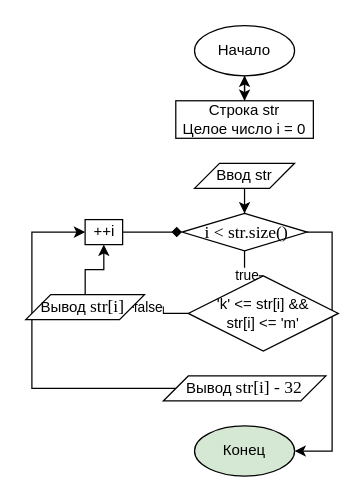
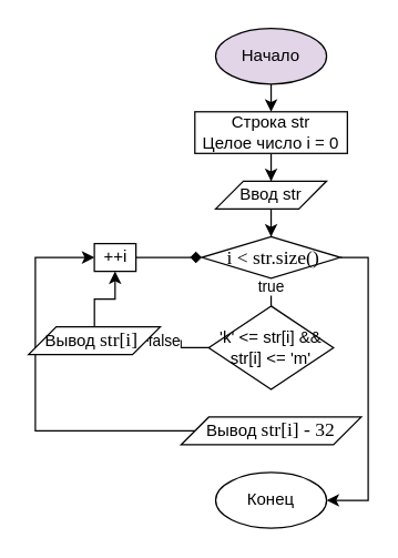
- <mxCell id="3" value="Начало" style="ellipse;whiteSpace=wrap;html=1;" vertex="1" parent="1"><mxGeometry x="155" y="20" width="80" height="40" as="geometry" /></mxCell>
+ <mxCell id="3" value="Начало" style="ellipse;whiteSpace=wrap;html=1;fillColor=#e1d5e7;" vertex="1" parent="1"><mxGeometry x="155" y="20" width="80" height="40" as="geometry" /></mxCell>
- <mxCell id="5" style="edgeStyle=orthogonalEdgeStyle;rounded=0;orthogonalLoop=1;jettySize=auto;html=1;" edge="1" parent="1" source="6" target="3"><mxGeometry relative="1" as="geometry" /></mxCell>
+ <mxCell id="5" style="edgeStyle=orthogonalEdgeStyle;rounded=0;orthogonalLoop=1;jettySize=auto;html=1;" edge="1" parent="1" source="6" target="8"><mxGeometry relative="1" as="geometry" /></mxCell>
- <mxCell id="17" value="'k' &amp;lt;= str[i] &amp;amp;&amp;amp;&lt;br&gt;str[i] &amp;lt;= 'm'" style="rhombus;whiteSpace=wrap;html=1;" vertex="1" parent="1"><mxGeometry x="150" y="220" width="120" height="60" as="geometry" /></mxCell>
+ <mxCell id="17" value="'k' &amp;lt;= str[i] &amp;amp;&amp;amp;&lt;br&gt;str[i] &amp;lt;= 'm'" style="rhombus;whiteSpace=wrap;html=1;" vertex="1" parent="1"><mxGeometry x="150" y="220" width="90" height="60" as="geometry" /></mxCell>
- <mxCell id="4" value="Конец" style="ellipse;whiteSpace=wrap;html=1;fillColor=#d5e8d4;" vertex="1" parent="1"><mxGeometry x="155.02" y="340" width="80" height="40" as="geometry" /></mxCell>
+ <mxCell id="4" value="Конец" style="ellipse;whiteSpace=wrap;html=1;" vertex="1" parent="1"><mxGeometry x="155.02" y="340" width="80" height="40" as="geometry" /></mxCell>
